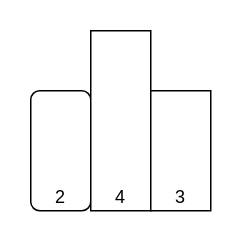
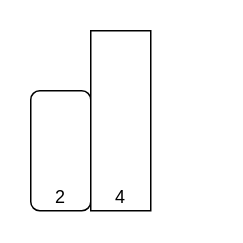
- <mxCell id="4" value="3" style="rounded=0;whiteSpace=wrap;html=1;verticalAlign=bottom;" vertex="1" parent="1"><mxGeometry x="100" y="60" width="40" height="80" as="geometry" /></mxCell>
